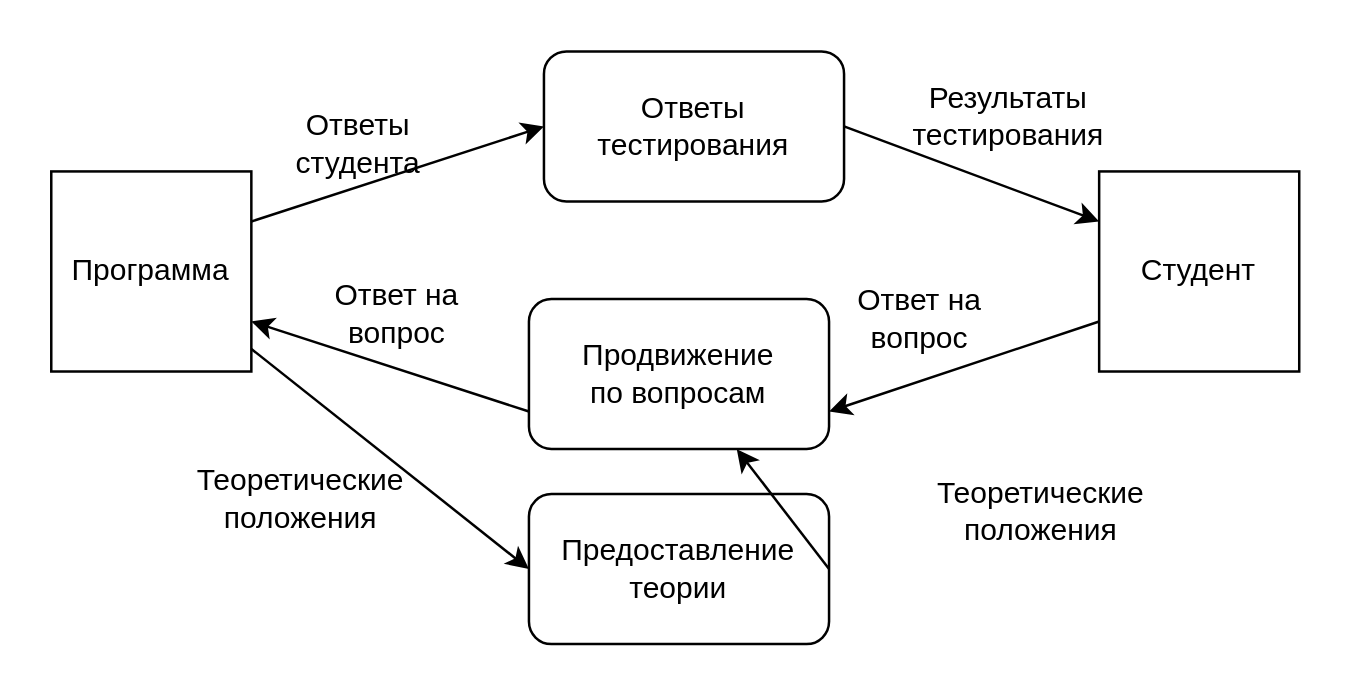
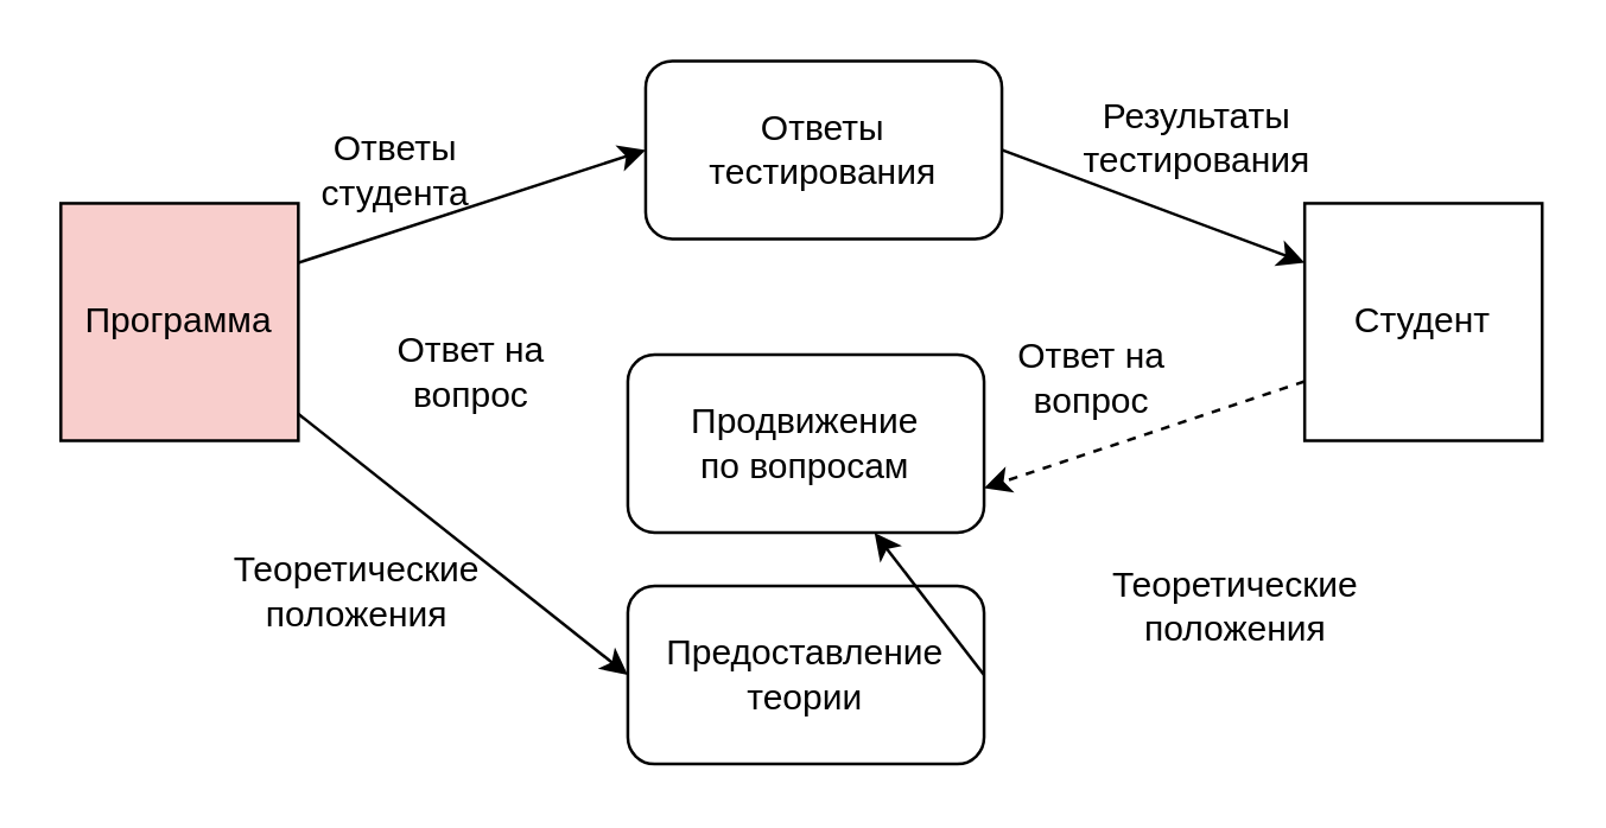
- <mxCell id="5" value="Ответы студента" style="text;html=1;strokeColor=none;fillColor=none;align=center;verticalAlign=middle;whiteSpace=wrap;rounded=0;" vertex="1" parent="1"><mxGeometry x="113" y="42" width="60" height="30" as="geometry" /></mxCell>
+ <mxCell id="5" value="Ответы студента" style="text;html=1;strokeColor=none;fillColor=none;align=center;verticalAlign=middle;whiteSpace=wrap;rounded=0;" vertex="1" parent="1"><mxGeometry x="103" y="42" width="60" height="30" as="geometry" /></mxCell>
- <mxCell id="2" value="Программа" style="whiteSpace=wrap;html=1;aspect=fixed;" vertex="1" parent="1"><mxGeometry x="20" y="68" width="80" height="80" as="geometry" /></mxCell>
+ <mxCell id="2" value="Программа" style="whiteSpace=wrap;html=1;aspect=fixed;fillColor=#f8cecc;" vertex="1" parent="1"><mxGeometry x="20" y="68" width="80" height="80" as="geometry" /></mxCell>
- <mxCell id="10" value="" style="endArrow=classic;html=1;rounded=0;exitX=0;exitY=0.75;exitDx=0;exitDy=0;entryX=1;entryY=0.75;entryDx=0;entryDy=0;" edge="1" parent="1" source="3" target="11"><mxGeometry width="50" height="50" relative="1" as="geometry"><mxPoint x="439" y="128" as="sourcePoint" /><mxPoint x="100" y="128" as="targetPoint" /></mxGeometry></mxCell>
+ <mxCell id="10" value="" style="endArrow=classic;html=1;rounded=0;exitX=0;exitY=0.75;exitDx=0;exitDy=0;entryX=1;entryY=0.75;entryDx=0;entryDy=0;dashed=1;" edge="1" parent="1" source="3" target="11"><mxGeometry width="50" height="50" relative="1" as="geometry"><mxPoint x="439" y="128" as="sourcePoint" /><mxPoint x="100" y="128" as="targetPoint" /></mxGeometry></mxCell>
- <mxCell id="9" value="" style="endArrow=classic;html=1;rounded=0;exitX=0;exitY=0.75;exitDx=0;exitDy=0;entryX=1;entryY=0.75;entryDx=0;entryDy=0;" edge="1" parent="1" source="11" target="2"><mxGeometry width="50" height="50" relative="1" as="geometry"><mxPoint x="240" y="190" as="sourcePoint" /><mxPoint x="290" y="140" as="targetPoint" /></mxGeometry></mxCell>
